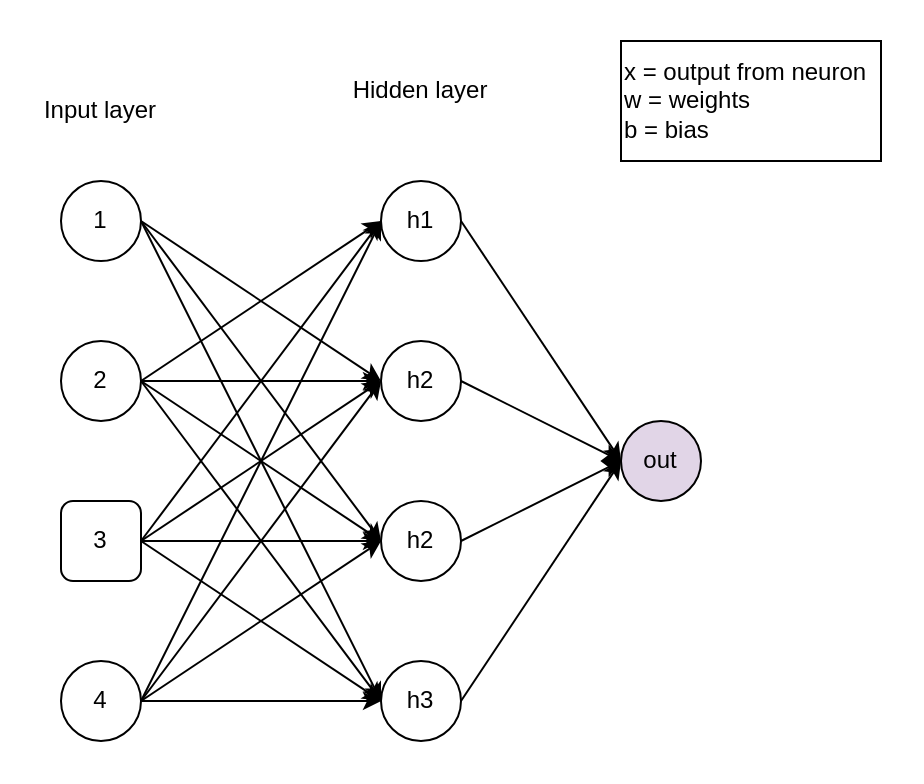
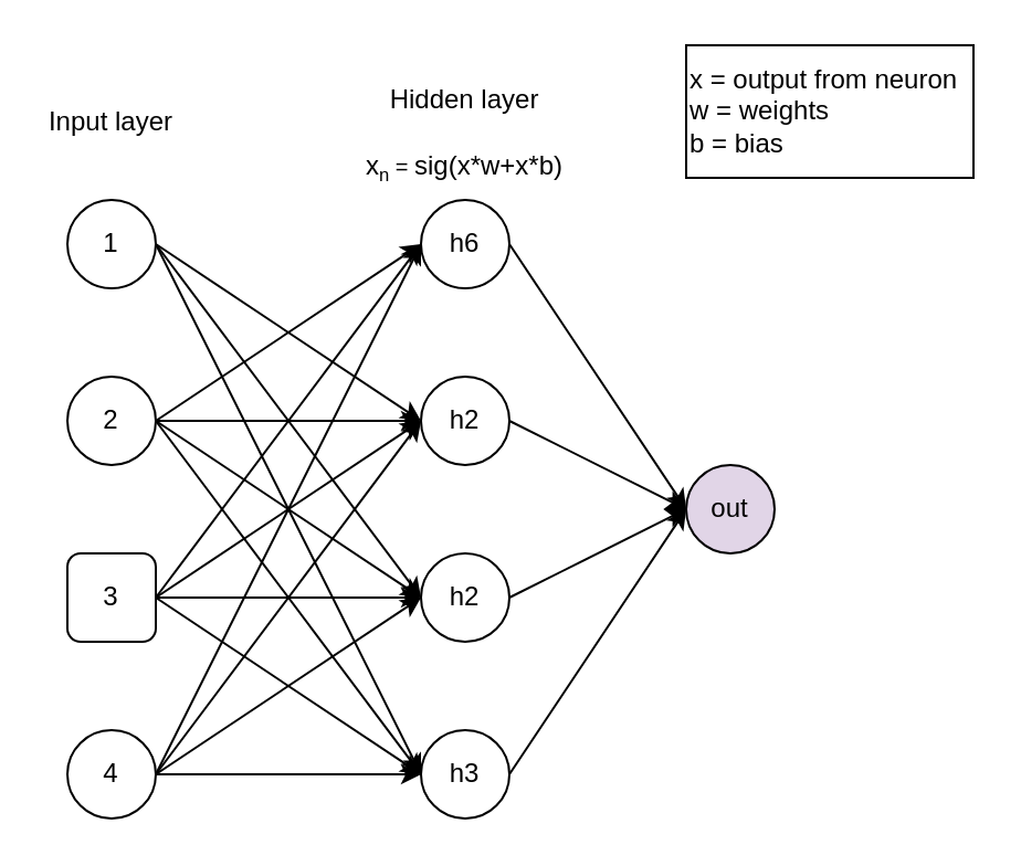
+ <mxCell id="25" value="x&lt;span style=&quot;font-size: 10px&quot;&gt;&lt;sub&gt;n&lt;/sub&gt;&amp;nbsp;=&amp;nbsp;&lt;/span&gt;sig(x*w+x*b)" style="text;html=1;strokeColor=none;fillColor=none;align=center;verticalAlign=middle;whiteSpace=wrap;rounded=0;" vertex="1" parent="1"><mxGeometry x="150" y="60" width="120" height="30" as="geometry" /></mxCell>
- <mxCell id="30" value="h1" style="ellipse;whiteSpace=wrap;html=1;aspect=fixed;" parent="29" vertex="1"><mxGeometry width="40" height="40" as="geometry" /></mxCell>
+ <mxCell id="30" value="h6" style="ellipse;whiteSpace=wrap;html=1;aspect=fixed;" parent="29" vertex="1"><mxGeometry width="40" height="40" as="geometry" /></mxCell>
